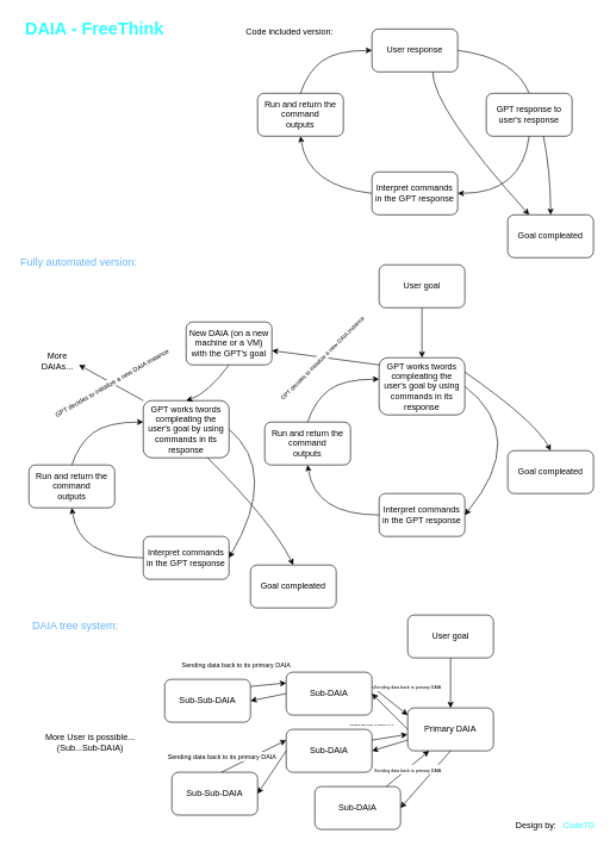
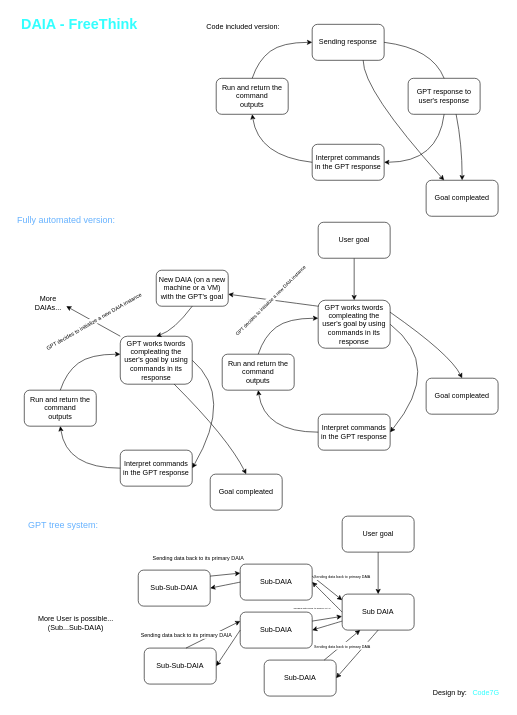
- <mxCell id="2" value="User response" style="rounded=1;whiteSpace=wrap;html=1;" parent="1" vertex="1"><mxGeometry x="520" y="40" width="120" height="60" as="geometry" /></mxCell>
+ <mxCell id="2" value="Sending response" style="rounded=1;whiteSpace=wrap;html=1;" parent="1" vertex="1"><mxGeometry x="520" y="40" width="120" height="60" as="geometry" /></mxCell>
- <mxCell id="36" value="&lt;font color=&quot;#66b2ff&quot;&gt;&lt;span style=&quot;font-size: 15px;&quot;&gt;DAIA tree system:&lt;br&gt;&lt;/span&gt;&lt;/font&gt;" style="text;html=1;strokeColor=none;fillColor=none;align=center;verticalAlign=middle;whiteSpace=wrap;rounded=0;" vertex="1" parent="1"><mxGeometry x="40" y="860" width="130" height="30" as="geometry" /></mxCell>
+ <mxCell id="36" value="&lt;font color=&quot;#66b2ff&quot;&gt;&lt;span style=&quot;font-size: 15px;&quot;&gt;GPT tree system:&lt;br&gt;&lt;/span&gt;&lt;/font&gt;" style="text;html=1;strokeColor=none;fillColor=none;align=center;verticalAlign=middle;whiteSpace=wrap;rounded=0;" vertex="1" parent="1"><mxGeometry x="40" y="860" width="130" height="30" as="geometry" /></mxCell>
- <mxCell id="37" value="Primary DAIA" style="rounded=1;whiteSpace=wrap;html=1;" vertex="1" parent="1"><mxGeometry x="570" y="990" width="120" height="60" as="geometry" /></mxCell>
+ <mxCell id="37" value="Sub DAIA" style="rounded=1;whiteSpace=wrap;html=1;" vertex="1" parent="1"><mxGeometry x="570" y="990" width="120" height="60" as="geometry" /></mxCell>
